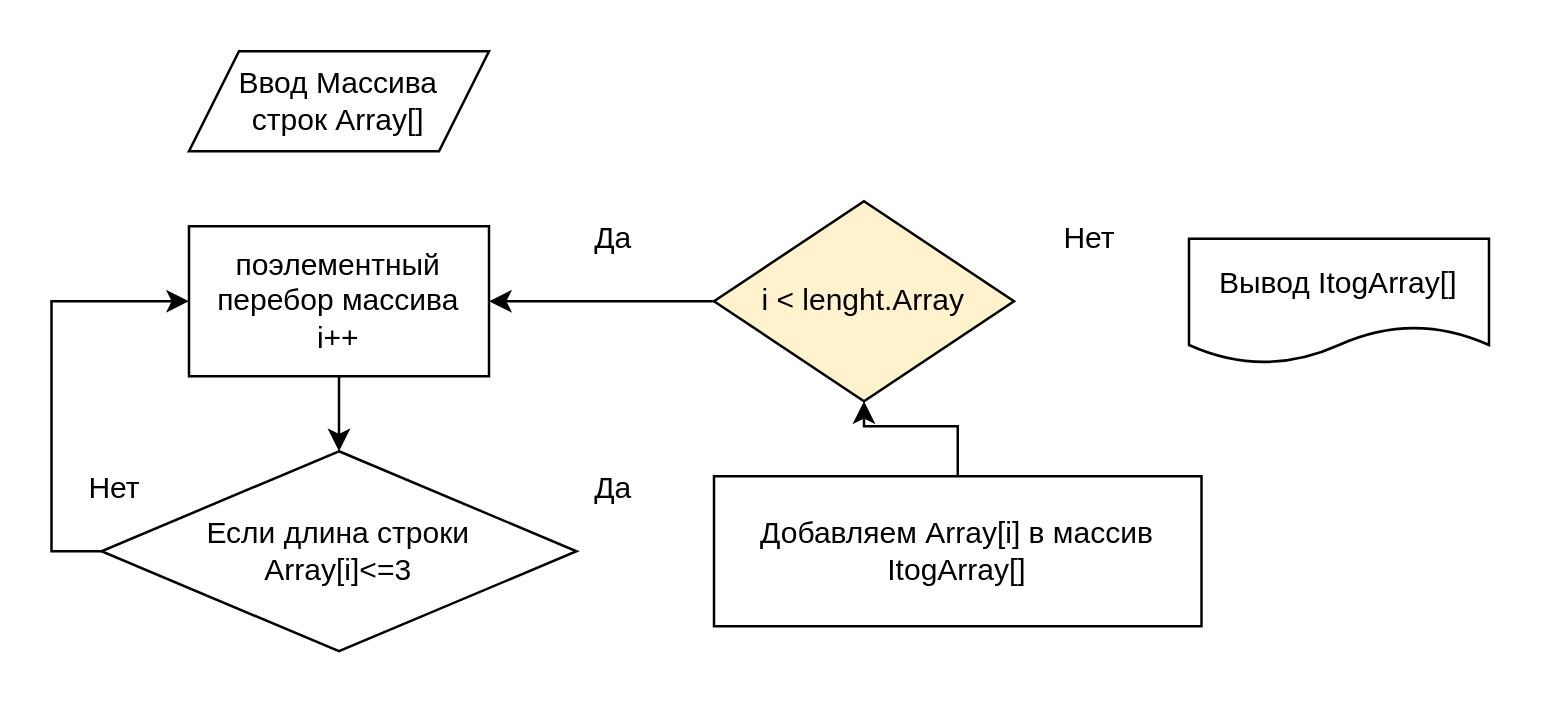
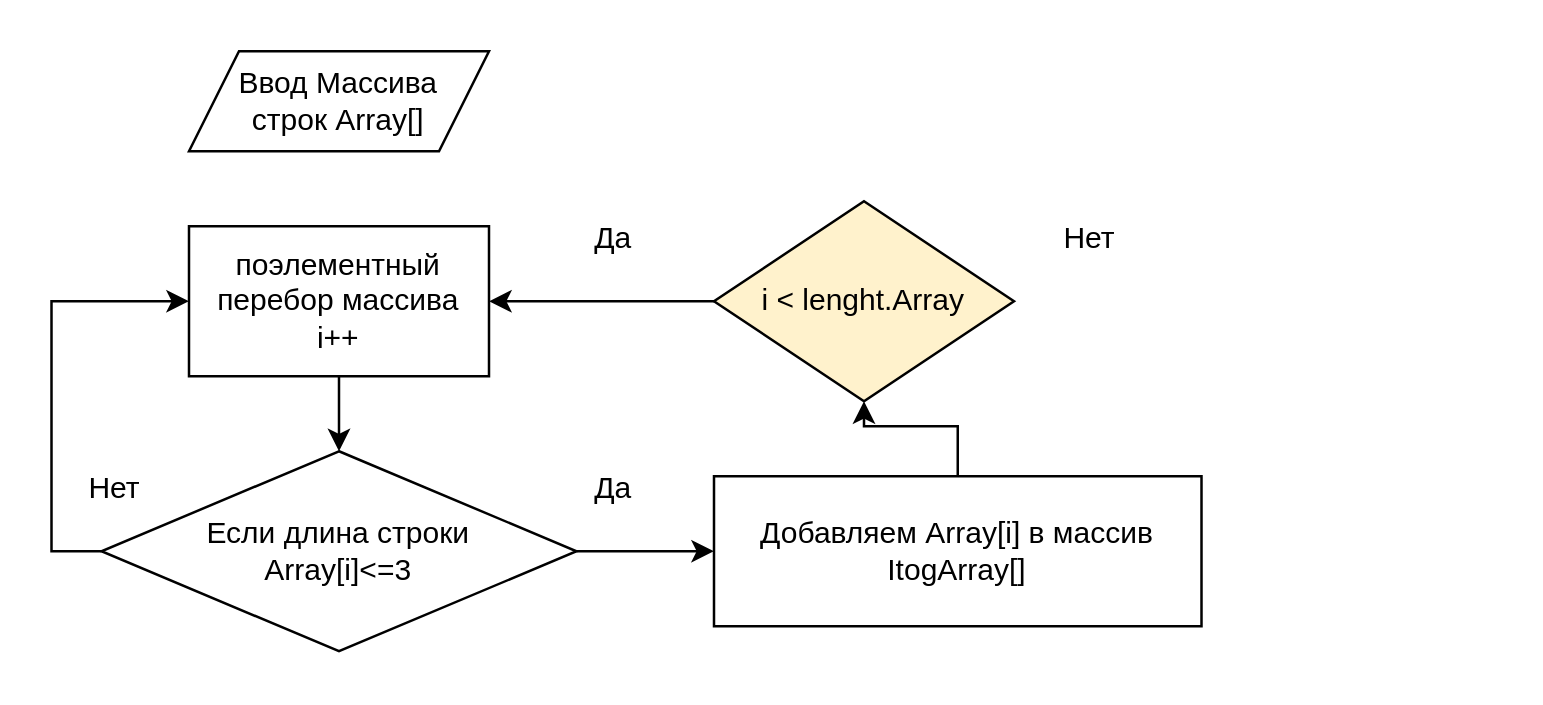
- <mxCell id="16" value="Вывод ItogArray[]" style="shape=document;whiteSpace=wrap;html=1;boundedLbl=1;" vertex="1" parent="1"><mxGeometry x="475" y="95" width="120" height="50" as="geometry" /></mxCell>
+ <mxCell id="9" value="" style="endArrow=classic;html=1;rounded=0;exitX=1;exitY=0.5;exitDx=0;exitDy=0;entryX=0;entryY=0.5;entryDx=0;entryDy=0;" edge="1" parent="1" source="5" target="7"><mxGeometry width="50" height="50" relative="1" as="geometry"><mxPoint x="-75" y="390" as="sourcePoint" /><mxPoint x="-25" y="340" as="targetPoint" /></mxGeometry></mxCell>
